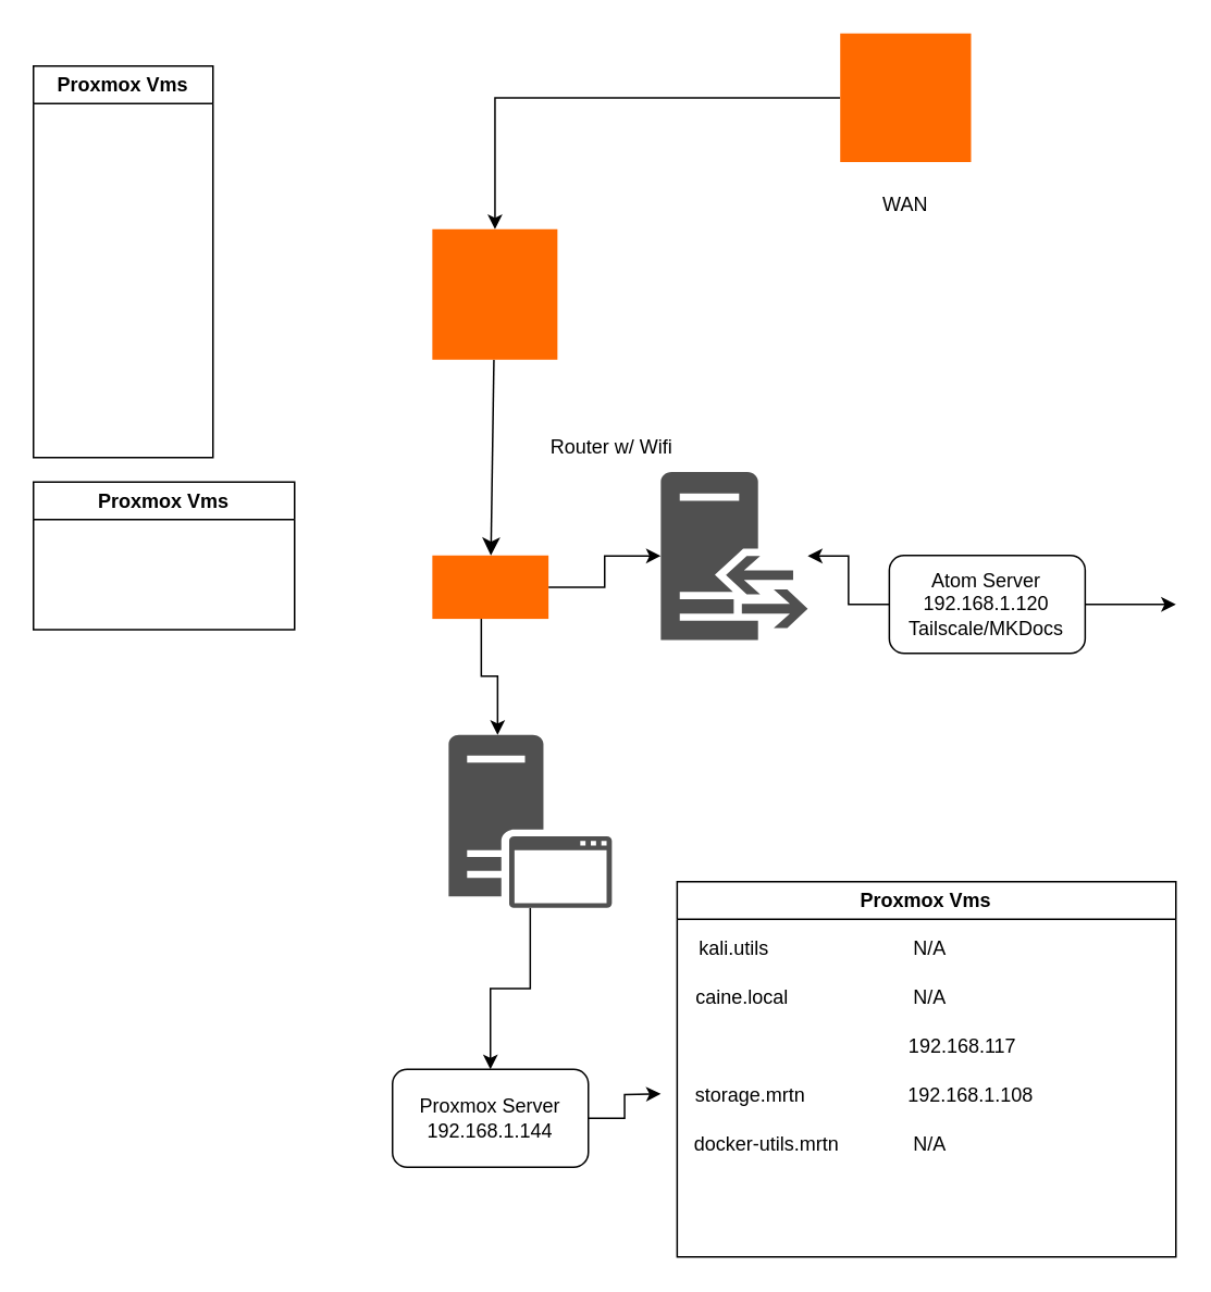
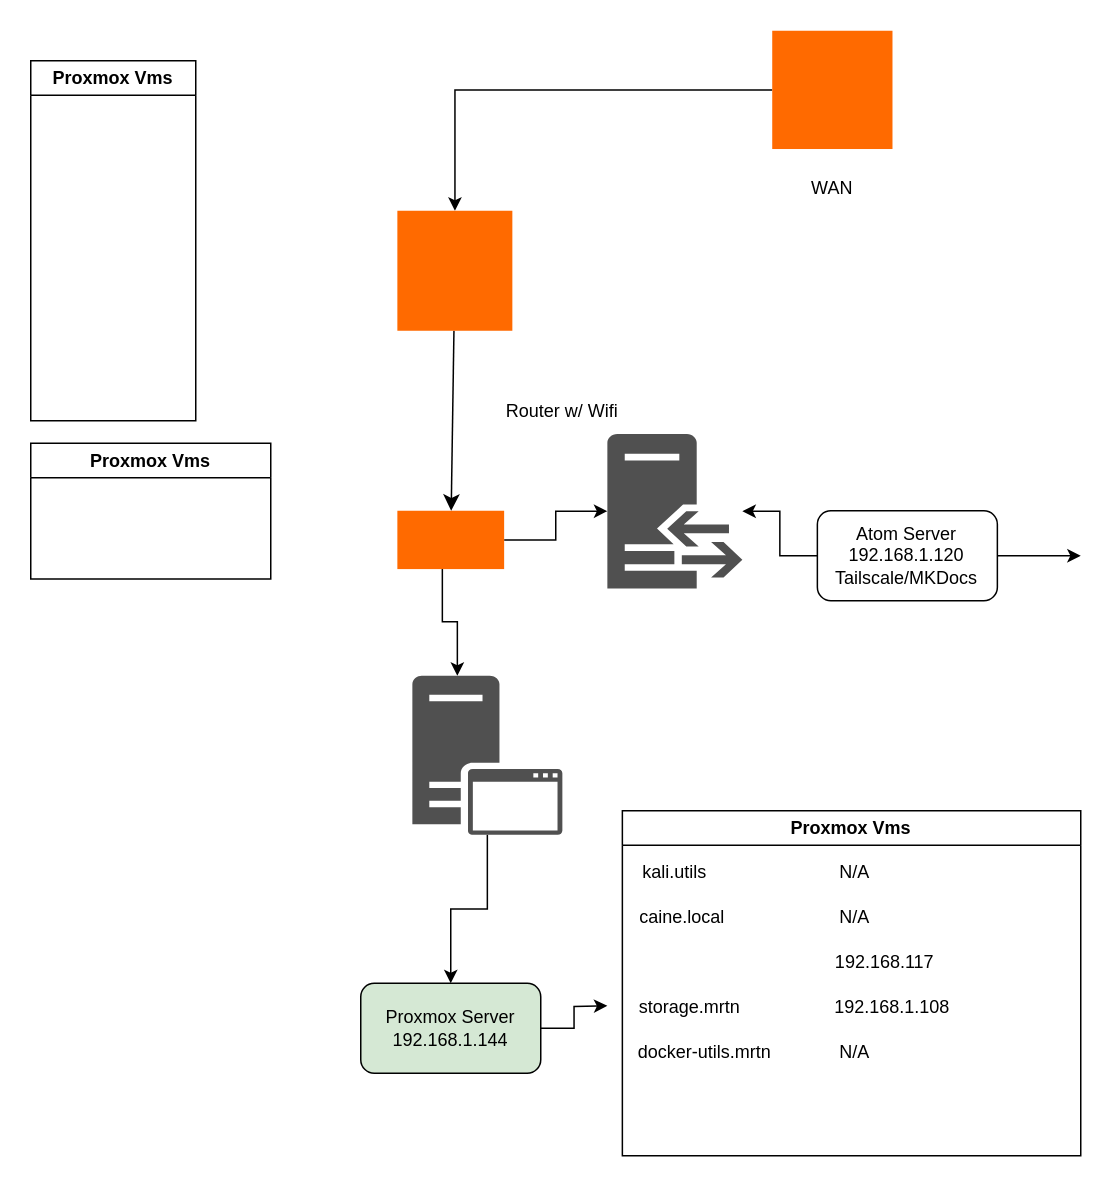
- <mxCell id="27" value="&lt;div&gt;Proxmox Server&lt;/div&gt;&lt;div&gt;192.168.1.144&lt;/div&gt;" style="rounded=1;whiteSpace=wrap;html=1;" parent="1" vertex="1"><mxGeometry x="240" y="655" width="120" height="60" as="geometry" /></mxCell>
+ <mxCell id="27" value="&lt;div&gt;Proxmox Server&lt;/div&gt;&lt;div&gt;192.168.1.144&lt;/div&gt;" style="rounded=1;whiteSpace=wrap;html=1;fillColor=#d5e8d4;" parent="1" vertex="1"><mxGeometry x="240" y="655" width="120" height="60" as="geometry" /></mxCell>
